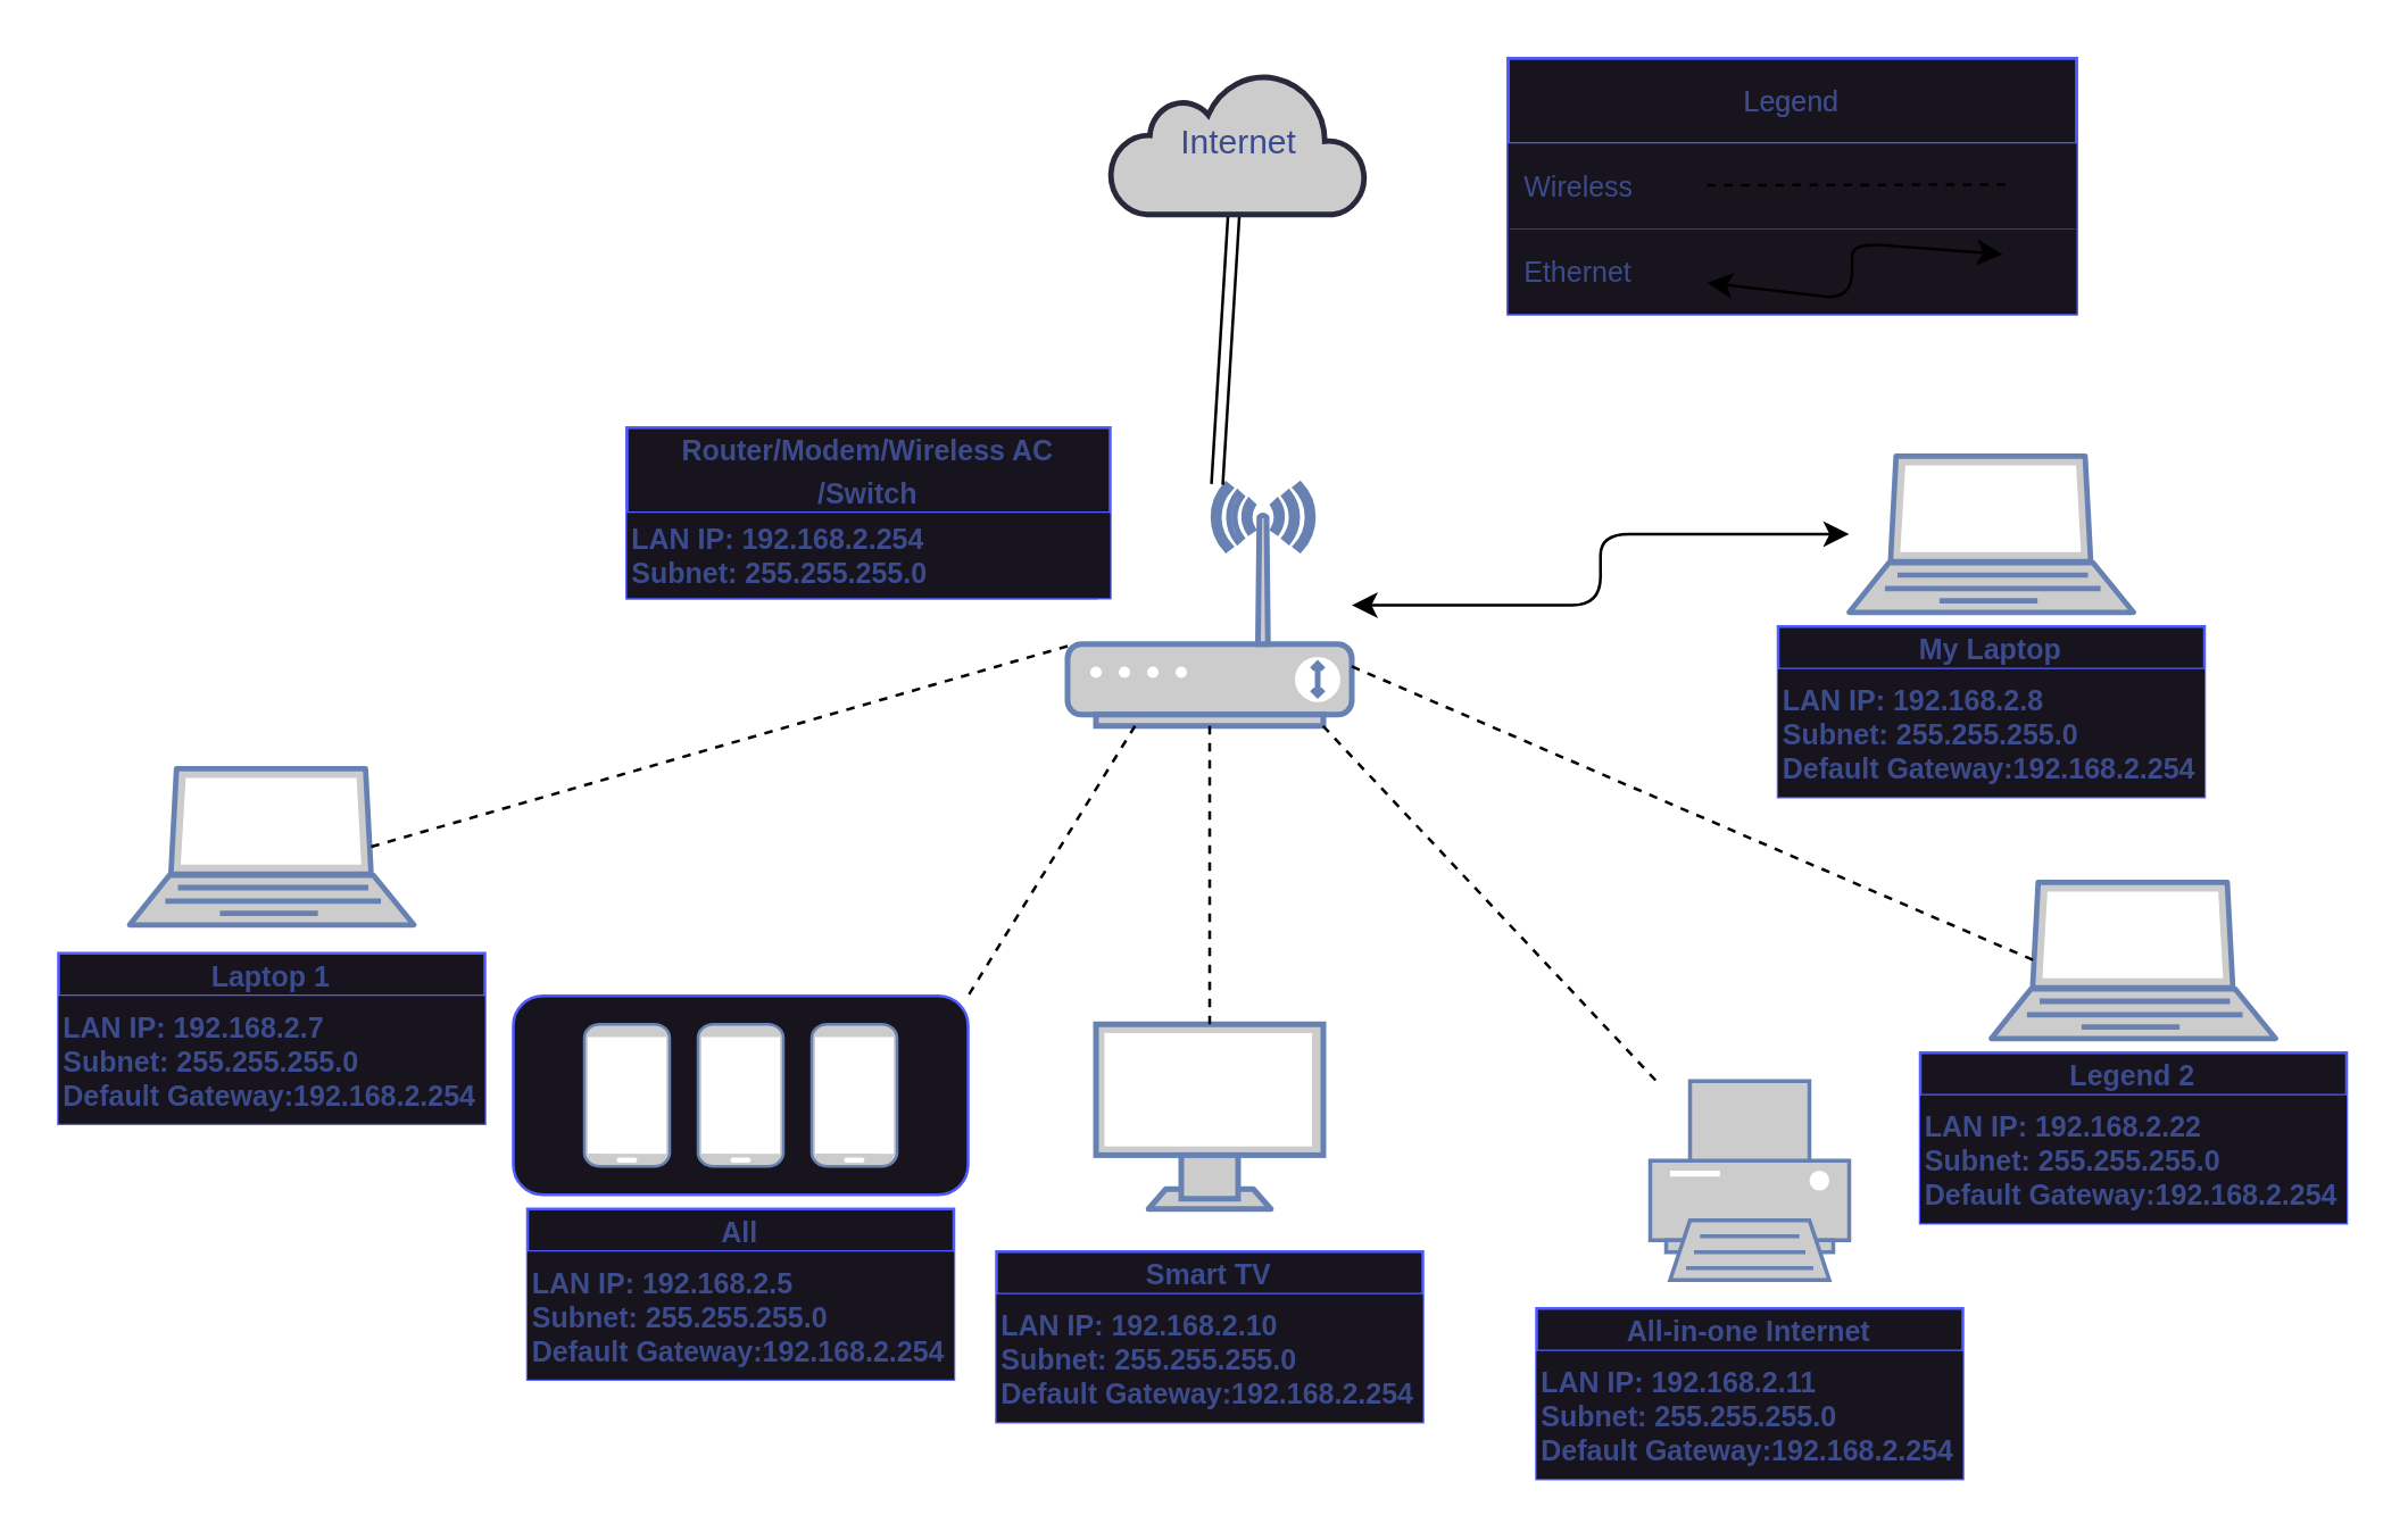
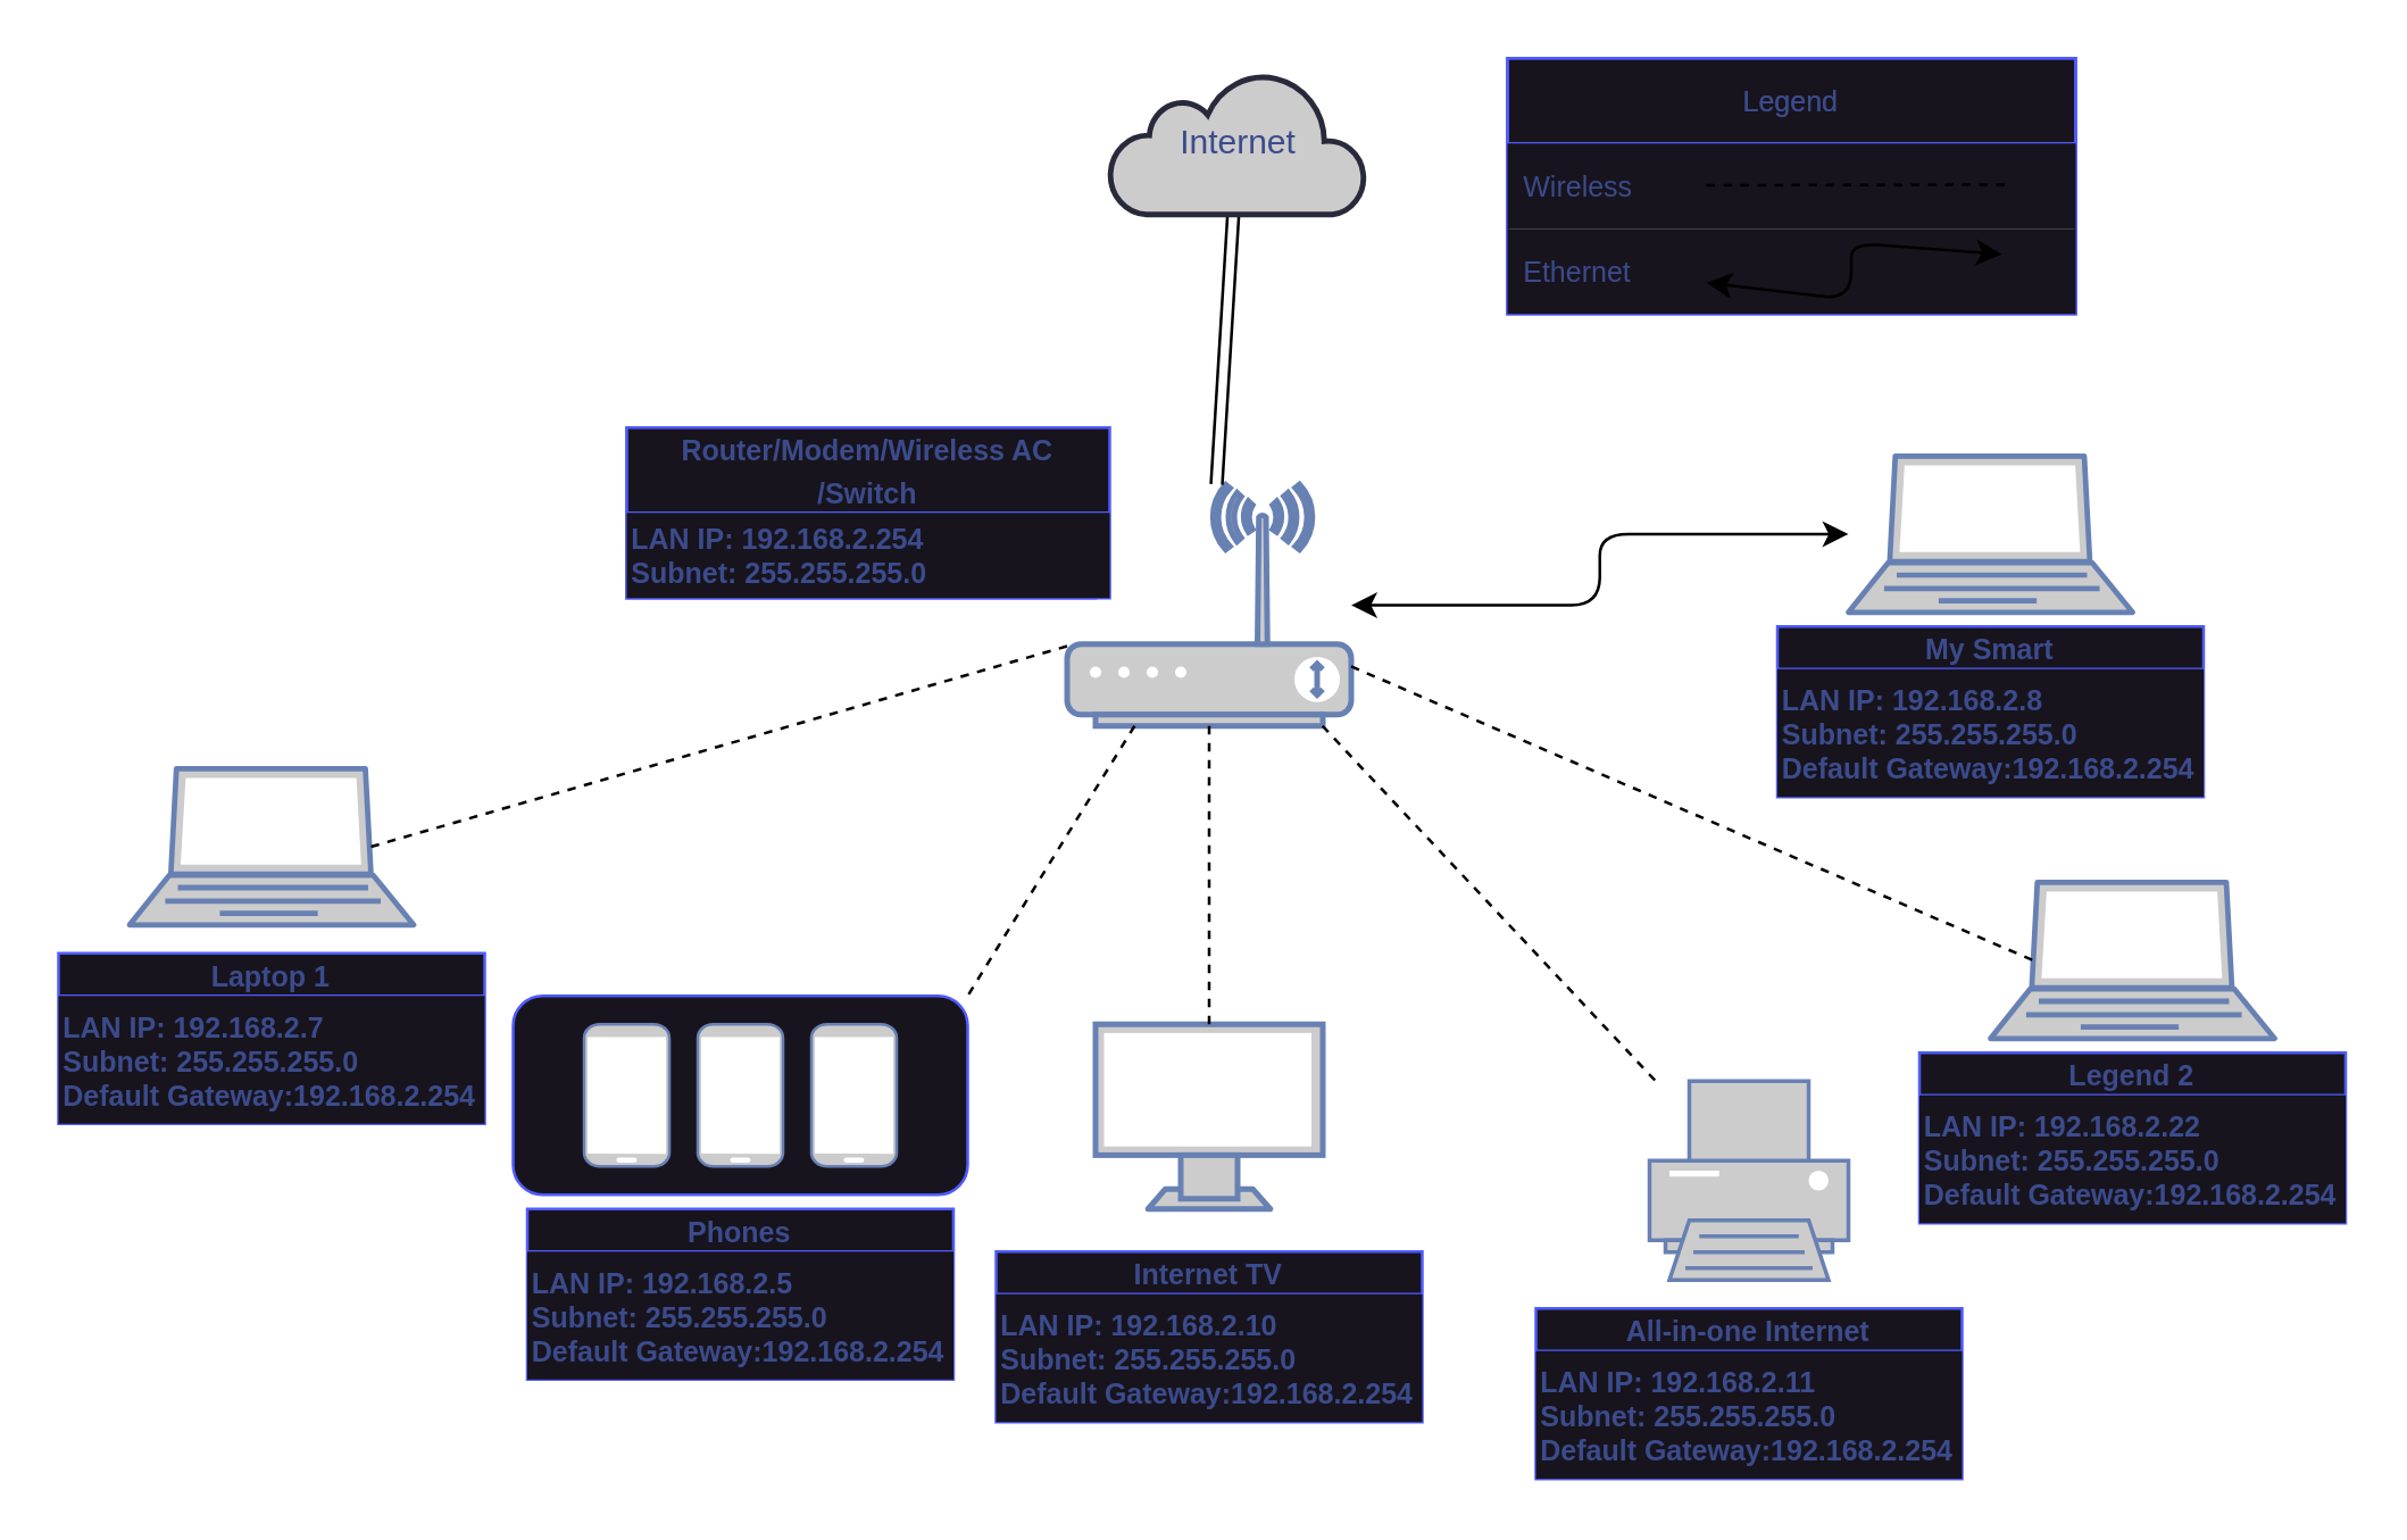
- <mxCell id="21" value="&lt;span style=&quot;font-size: 10px;&quot;&gt;My Laptop&lt;/span&gt;" style="swimlane;whiteSpace=wrap;html=1;strokeColor=#4F5BFF;fontColor=#3B4B8C;fillColor=#18141D;align=center;startSize=15;" parent="1" vertex="1"><mxGeometry x="625" y="220" width="150" height="60" as="geometry"><mxRectangle x="250" y="182.5" width="210" height="30" as="alternateBounds" /></mxGeometry></mxCell>
+ <mxCell id="21" value="&lt;span style=&quot;font-size: 10px;&quot;&gt;My Smart&lt;/span&gt;" style="swimlane;whiteSpace=wrap;html=1;strokeColor=#4F5BFF;fontColor=#3B4B8C;fillColor=#18141D;align=center;startSize=15;" parent="1" vertex="1"><mxGeometry x="625" y="220" width="150" height="60" as="geometry"><mxRectangle x="250" y="182.5" width="210" height="30" as="alternateBounds" /></mxGeometry></mxCell>
- <mxCell id="17" value="&lt;span style=&quot;font-size: 10px;&quot;&gt;All&lt;/span&gt;" style="swimlane;whiteSpace=wrap;html=1;strokeColor=#4F5BFF;fontColor=#3B4B8C;fillColor=#18141D;align=center;startSize=15;" parent="1" vertex="1"><mxGeometry x="185" y="425" width="150" height="60" as="geometry"><mxRectangle x="250" y="182.5" width="210" height="30" as="alternateBounds" /></mxGeometry></mxCell>
+ <mxCell id="17" value="&lt;span style=&quot;font-size: 10px;&quot;&gt;Phones&lt;/span&gt;" style="swimlane;whiteSpace=wrap;html=1;strokeColor=#4F5BFF;fontColor=#3B4B8C;fillColor=#18141D;align=center;startSize=15;" parent="1" vertex="1"><mxGeometry x="185" y="425" width="150" height="60" as="geometry"><mxRectangle x="250" y="182.5" width="210" height="30" as="alternateBounds" /></mxGeometry></mxCell>
- <mxCell id="30" value="&lt;span style=&quot;font-size: 10px;&quot;&gt;Smart TV&lt;/span&gt;" style="swimlane;whiteSpace=wrap;html=1;strokeColor=#4F5BFF;fontColor=#3B4B8C;fillColor=#18141D;align=center;startSize=15;" parent="1" vertex="1"><mxGeometry x="350" y="440" width="150" height="60" as="geometry"><mxRectangle x="250" y="182.5" width="210" height="30" as="alternateBounds" /></mxGeometry></mxCell>
+ <mxCell id="30" value="&lt;span style=&quot;font-size: 10px;&quot;&gt;Internet TV&lt;/span&gt;" style="swimlane;whiteSpace=wrap;html=1;strokeColor=#4F5BFF;fontColor=#3B4B8C;fillColor=#18141D;align=center;startSize=15;" parent="1" vertex="1"><mxGeometry x="350" y="440" width="150" height="60" as="geometry"><mxRectangle x="250" y="182.5" width="210" height="30" as="alternateBounds" /></mxGeometry></mxCell>
